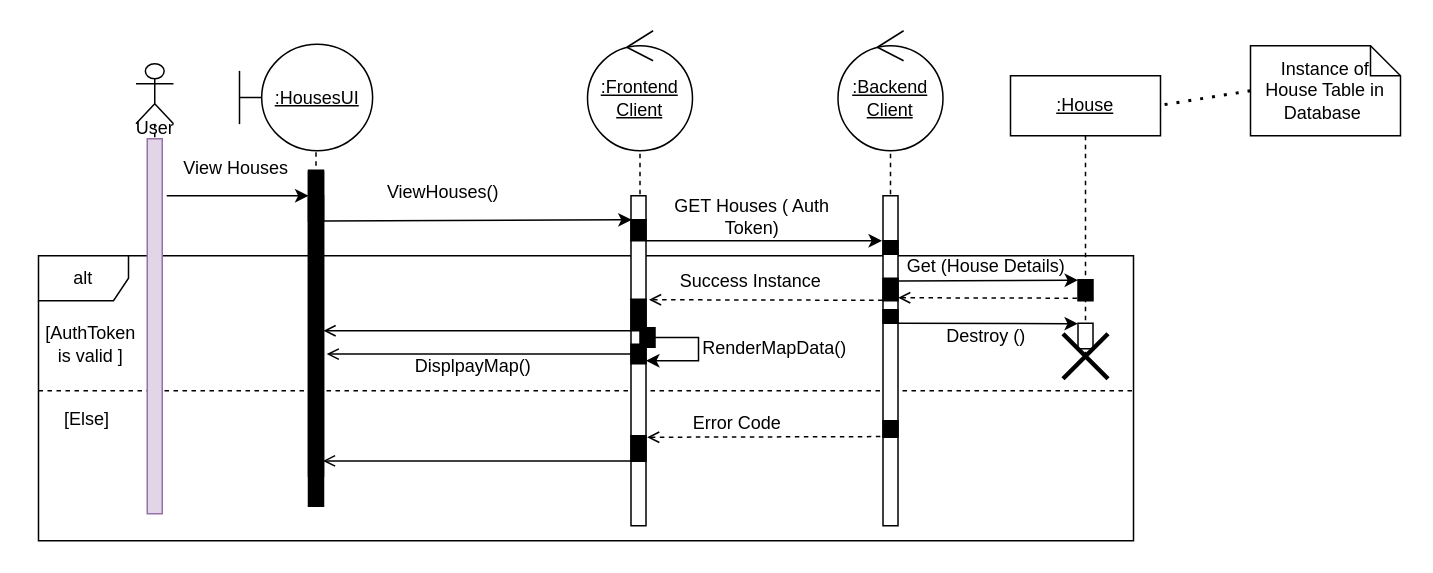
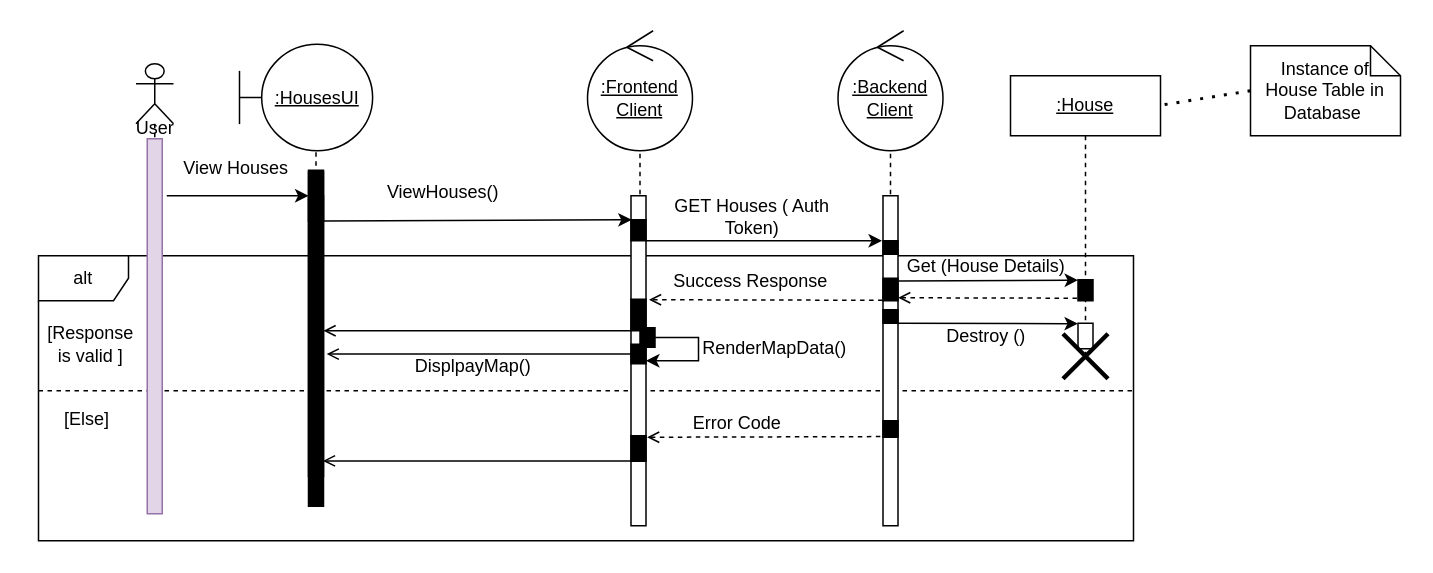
- <mxCell id="15" value="Success Instance" style="text;html=1;strokeColor=none;fillColor=none;align=center;verticalAlign=middle;whiteSpace=wrap;rounded=0;" parent="1" vertex="1"><mxGeometry x="440" y="172" width="120" height="30" as="geometry" /></mxCell>
+ <mxCell id="15" value="Success Response" style="text;html=1;strokeColor=none;fillColor=none;align=center;verticalAlign=middle;whiteSpace=wrap;rounded=0;" parent="1" vertex="1"><mxGeometry x="440" y="172" width="120" height="30" as="geometry" /></mxCell>
- <mxCell id="17" value="[AuthToken is valid ]" style="text;html=1;strokeColor=none;fillColor=none;align=center;verticalAlign=middle;whiteSpace=wrap;rounded=0;" parent="1" vertex="1"><mxGeometry x="25" y="214" width="70" height="30" as="geometry" /></mxCell>
+ <mxCell id="17" value="[Response is valid ]" style="text;html=1;strokeColor=none;fillColor=none;align=center;verticalAlign=middle;whiteSpace=wrap;rounded=0;" parent="1" vertex="1"><mxGeometry x="25" y="214" width="70" height="30" as="geometry" /></mxCell>
